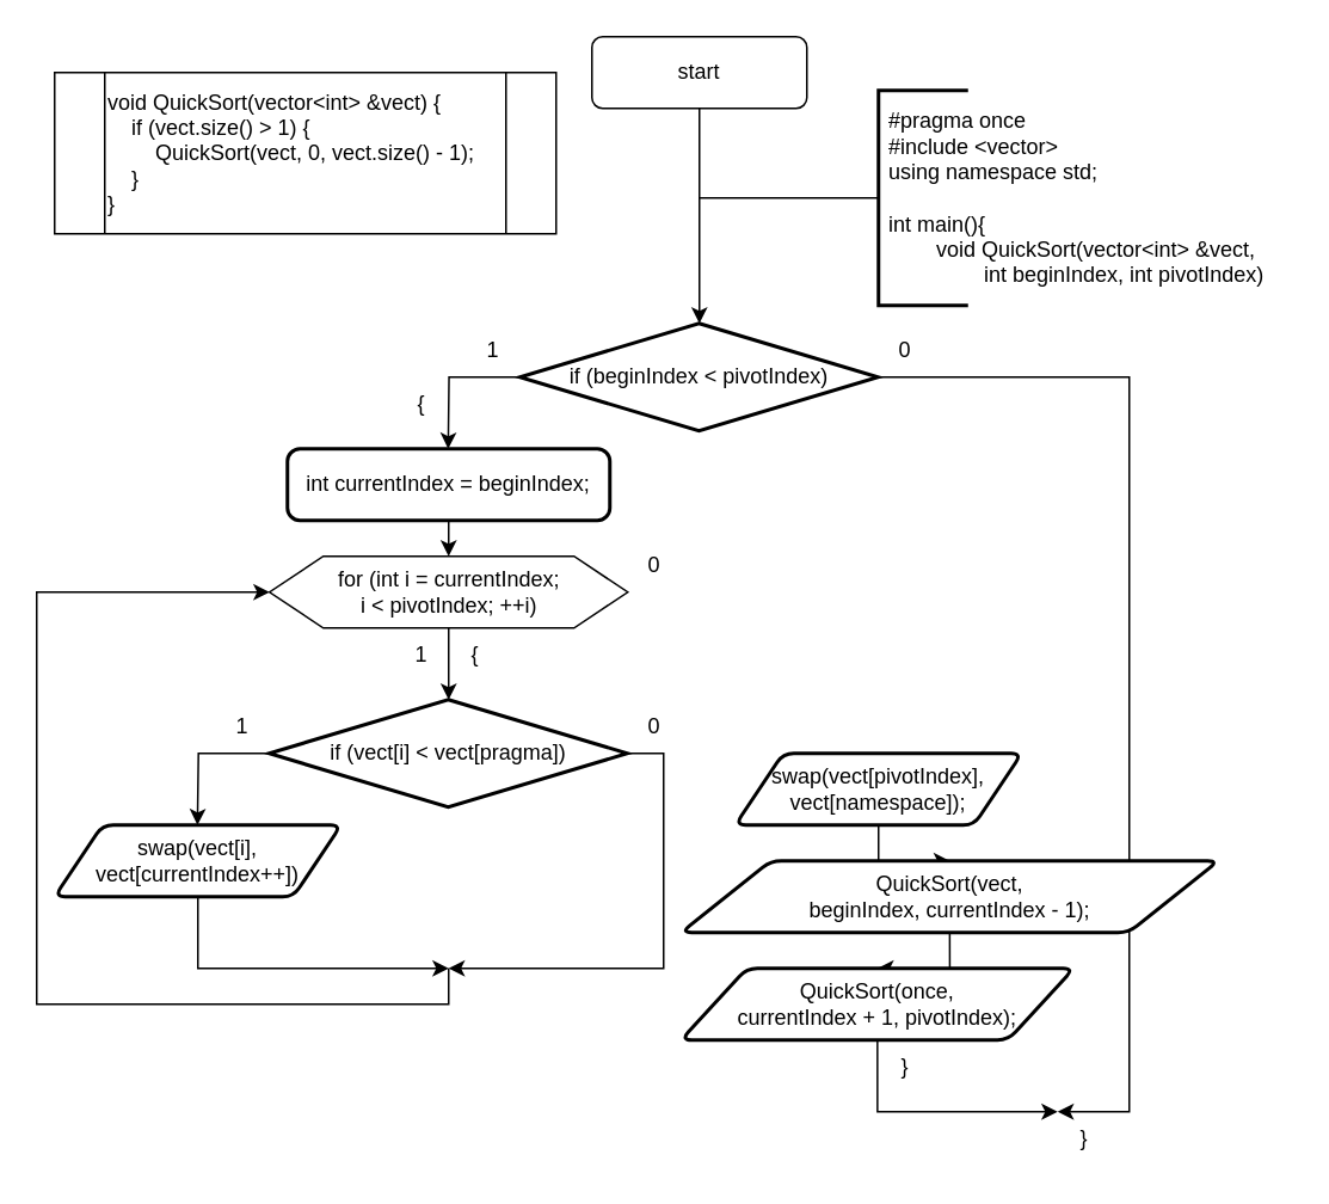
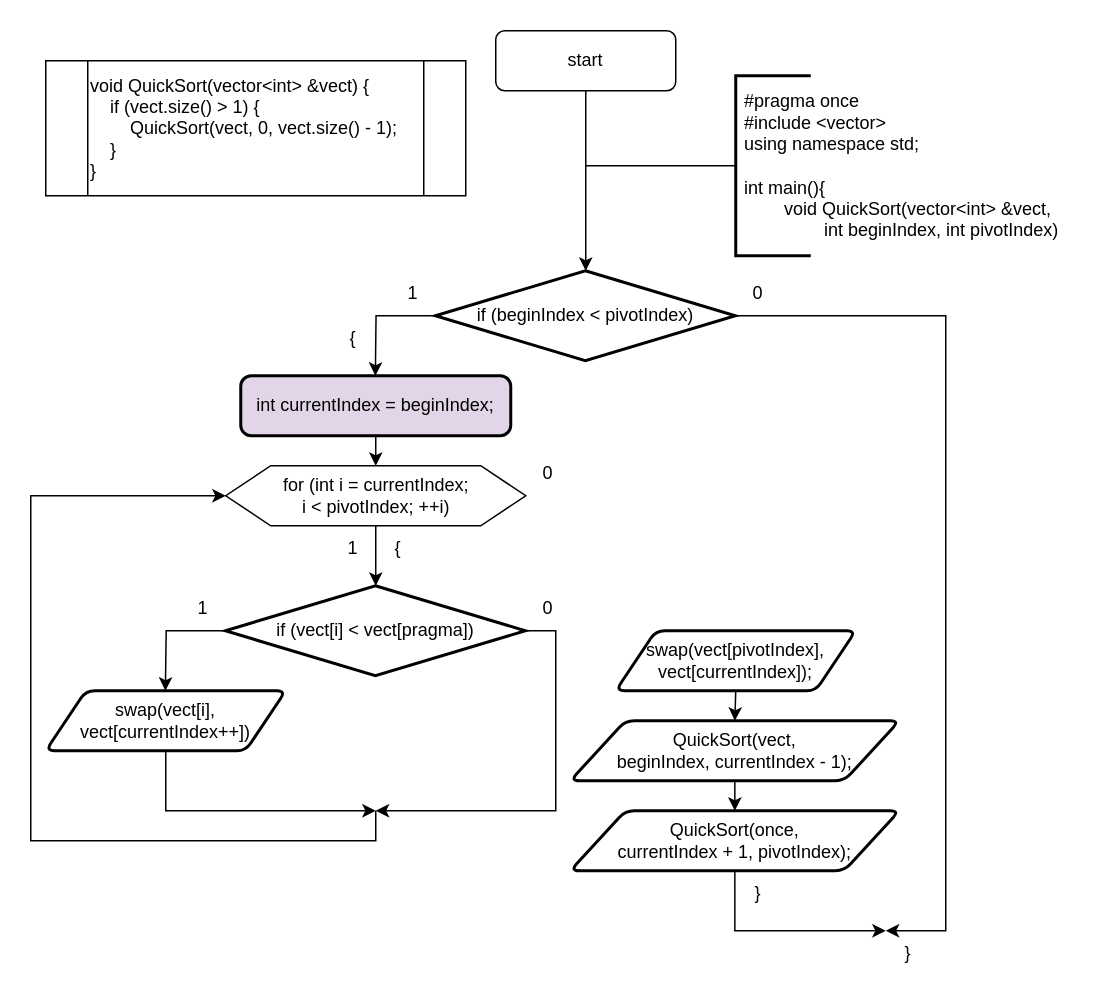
- <mxCell id="13" value="int currentIndex = beginIndex;" style="rounded=1;whiteSpace=wrap;html=1;absoluteArcSize=1;arcSize=14;strokeWidth=2;" vertex="1" parent="1"><mxGeometry x="160" y="250" width="180" height="40" as="geometry" /></mxCell>
+ <mxCell id="13" value="int currentIndex = beginIndex;" style="rounded=1;whiteSpace=wrap;html=1;absoluteArcSize=1;arcSize=14;strokeWidth=2;fillColor=#e1d5e7;" vertex="1" parent="1"><mxGeometry x="160" y="250" width="180" height="40" as="geometry" /></mxCell>
- <mxCell id="30" value="swap(vect[pivotIndex], vect[namespace]);" style="shape=parallelogram;html=1;strokeWidth=2;perimeter=parallelogramPerimeter;whiteSpace=wrap;rounded=1;arcSize=12;size=0.167;" vertex="1" parent="1"><mxGeometry x="410" y="420" width="160" height="40" as="geometry" /></mxCell>
+ <mxCell id="30" value="swap(vect[pivotIndex], vect[currentIndex]);" style="shape=parallelogram;html=1;strokeWidth=2;perimeter=parallelogramPerimeter;whiteSpace=wrap;rounded=1;arcSize=12;size=0.167;" vertex="1" parent="1"><mxGeometry x="410" y="420" width="160" height="40" as="geometry" /></mxCell>
- <mxCell id="32" value="QuickSort(vect, &lt;br&gt;beginIndex, currentIndex - 1);" style="shape=parallelogram;html=1;strokeWidth=2;perimeter=parallelogramPerimeter;whiteSpace=wrap;rounded=1;arcSize=12;size=0.167;" vertex="1" parent="1"><mxGeometry x="379.75" y="480" width="300" height="40" as="geometry" /></mxCell>
+ <mxCell id="32" value="QuickSort(vect, &lt;br&gt;beginIndex, currentIndex - 1);" style="shape=parallelogram;html=1;strokeWidth=2;perimeter=parallelogramPerimeter;whiteSpace=wrap;rounded=1;arcSize=12;size=0.167;" vertex="1" parent="1"><mxGeometry x="379.75" y="480" width="219.29" height="40" as="geometry" /></mxCell>
